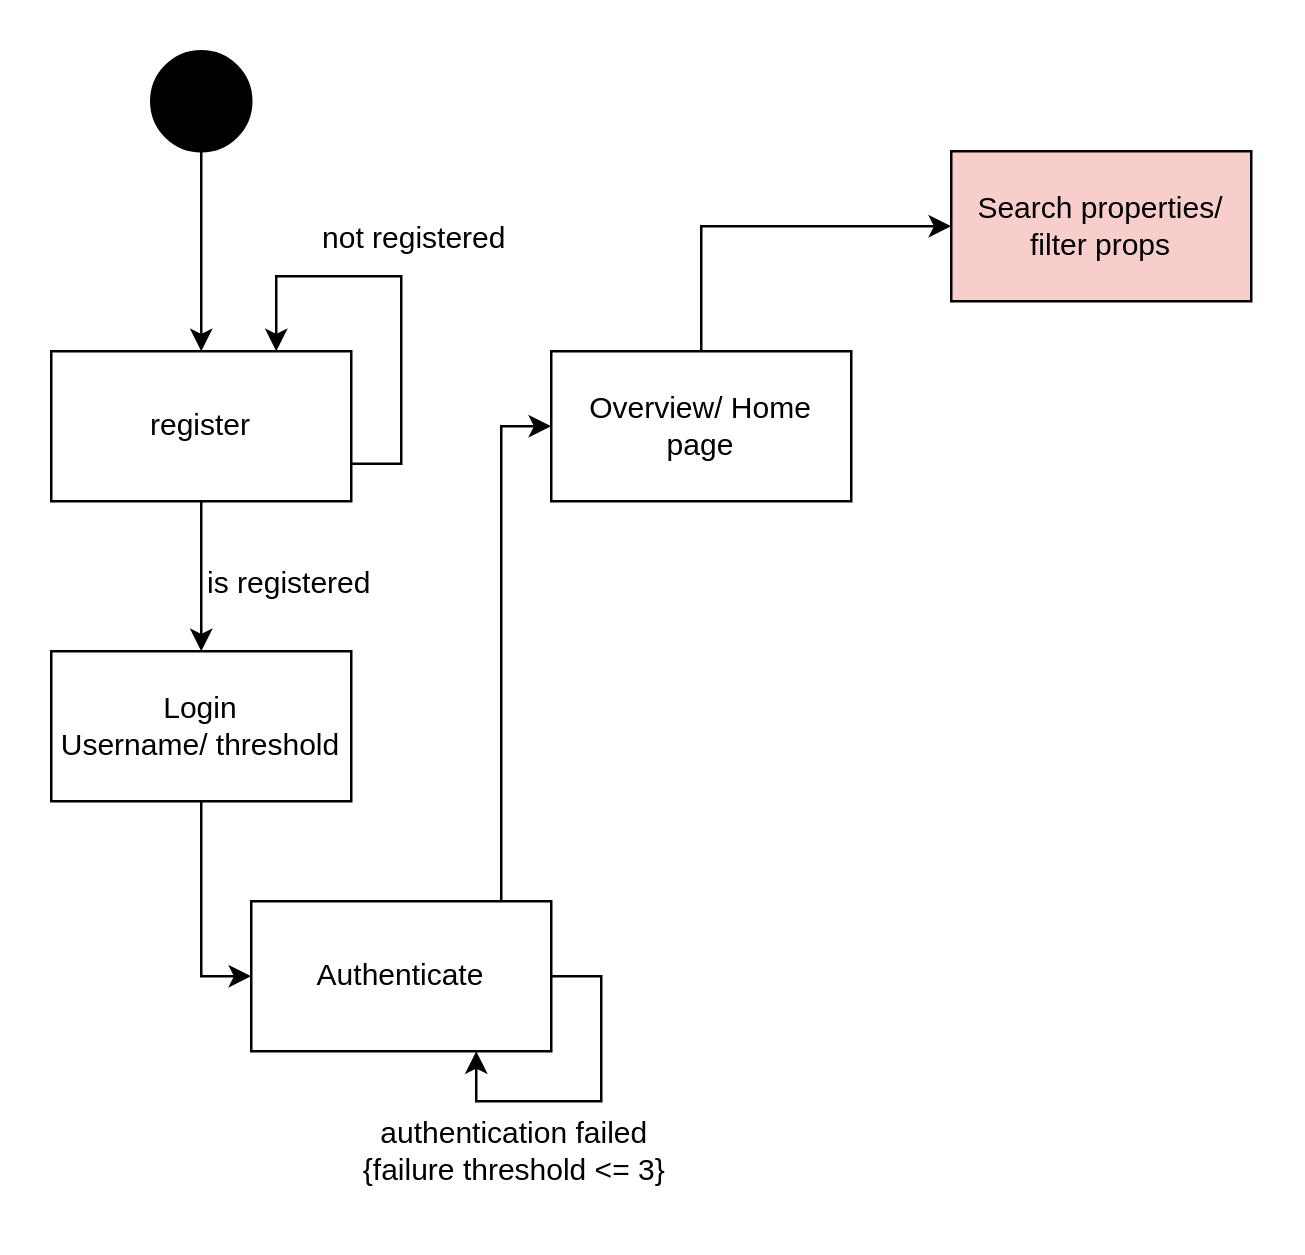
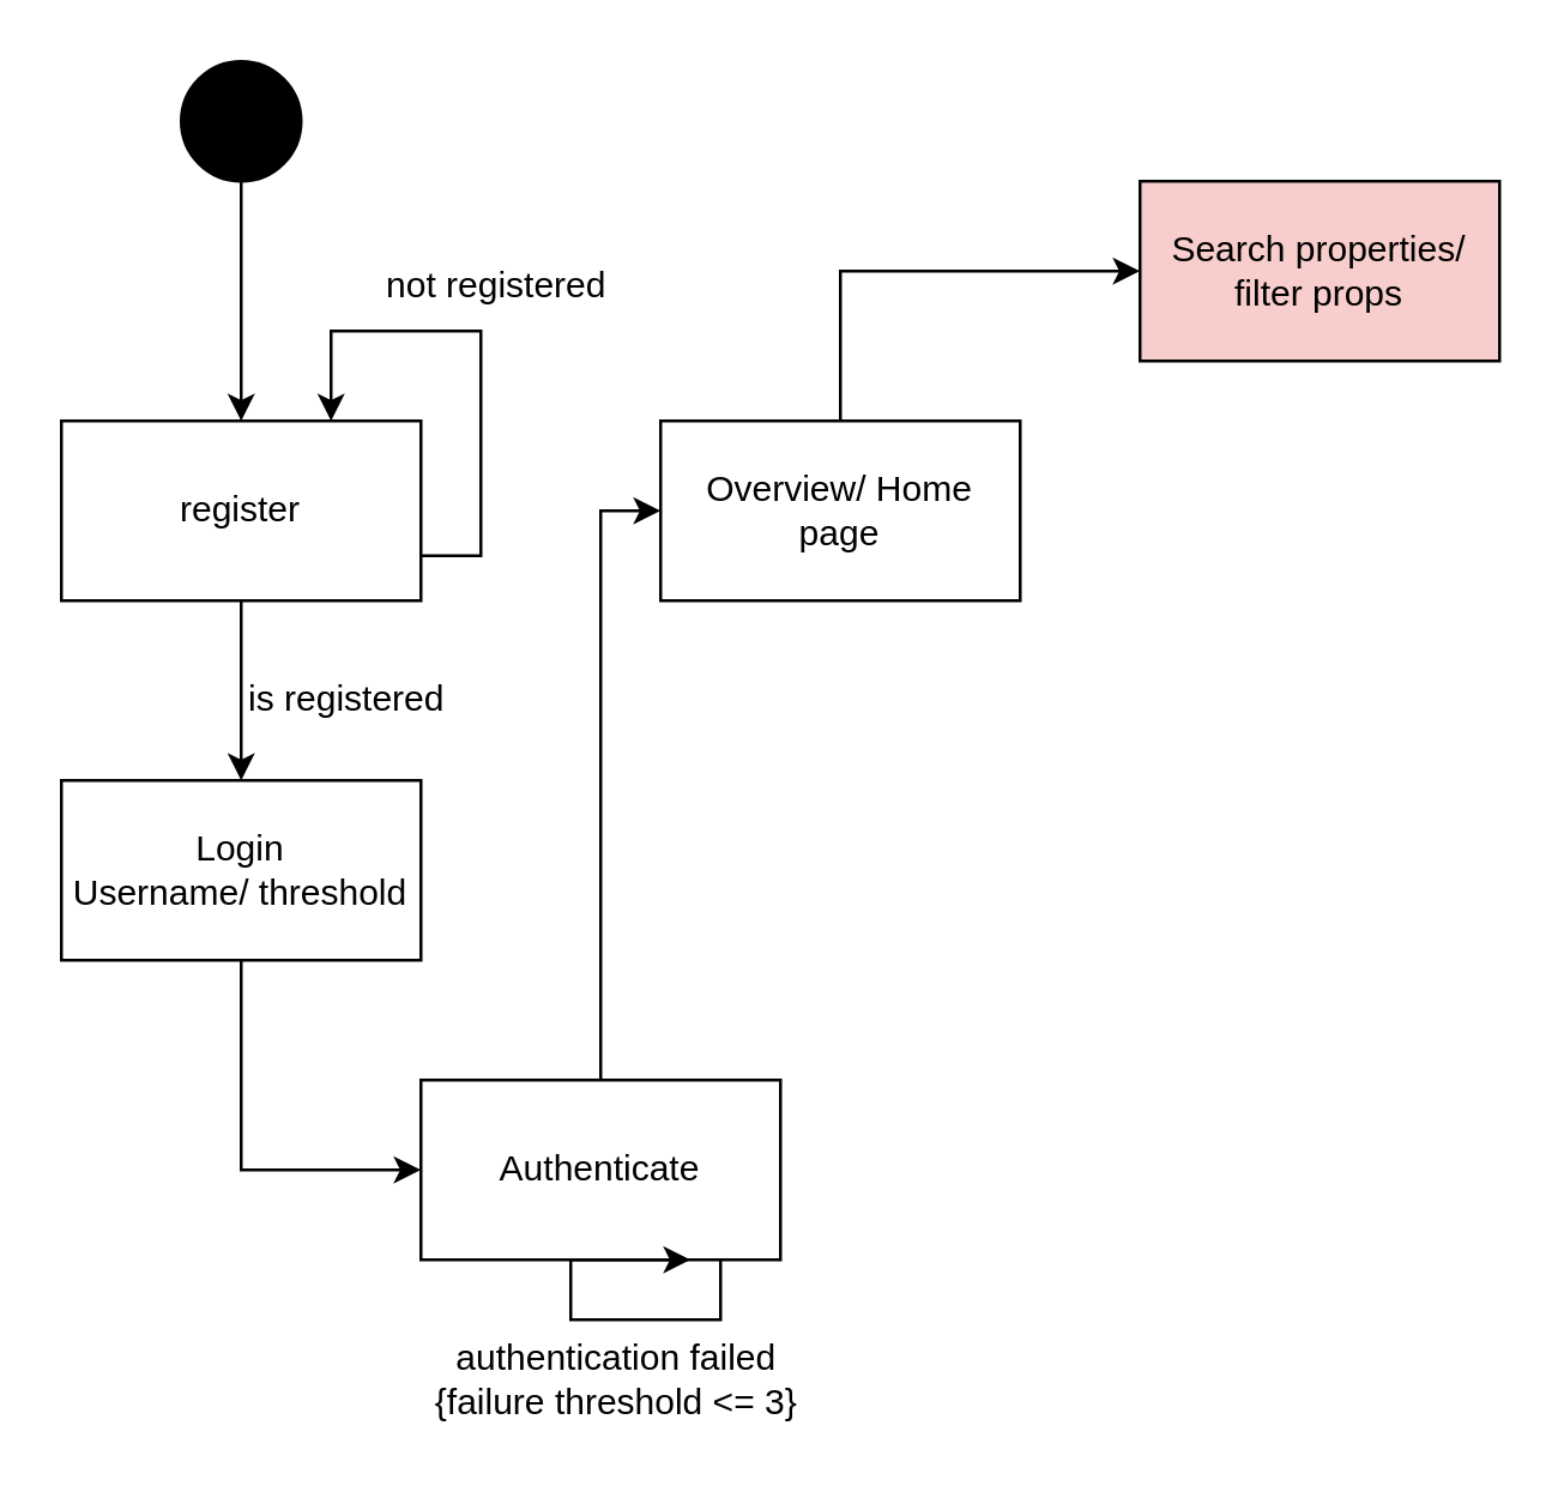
- <mxCell id="15" value="Authenticate" style="rounded=0;whiteSpace=wrap;html=1;" vertex="1" parent="1"><mxGeometry x="100" y="360" width="120" height="60" as="geometry" /></mxCell>
+ <mxCell id="15" value="Authenticate" style="rounded=0;whiteSpace=wrap;html=1;" vertex="1" parent="1"><mxGeometry x="140" y="360" width="120" height="60" as="geometry" /></mxCell>
